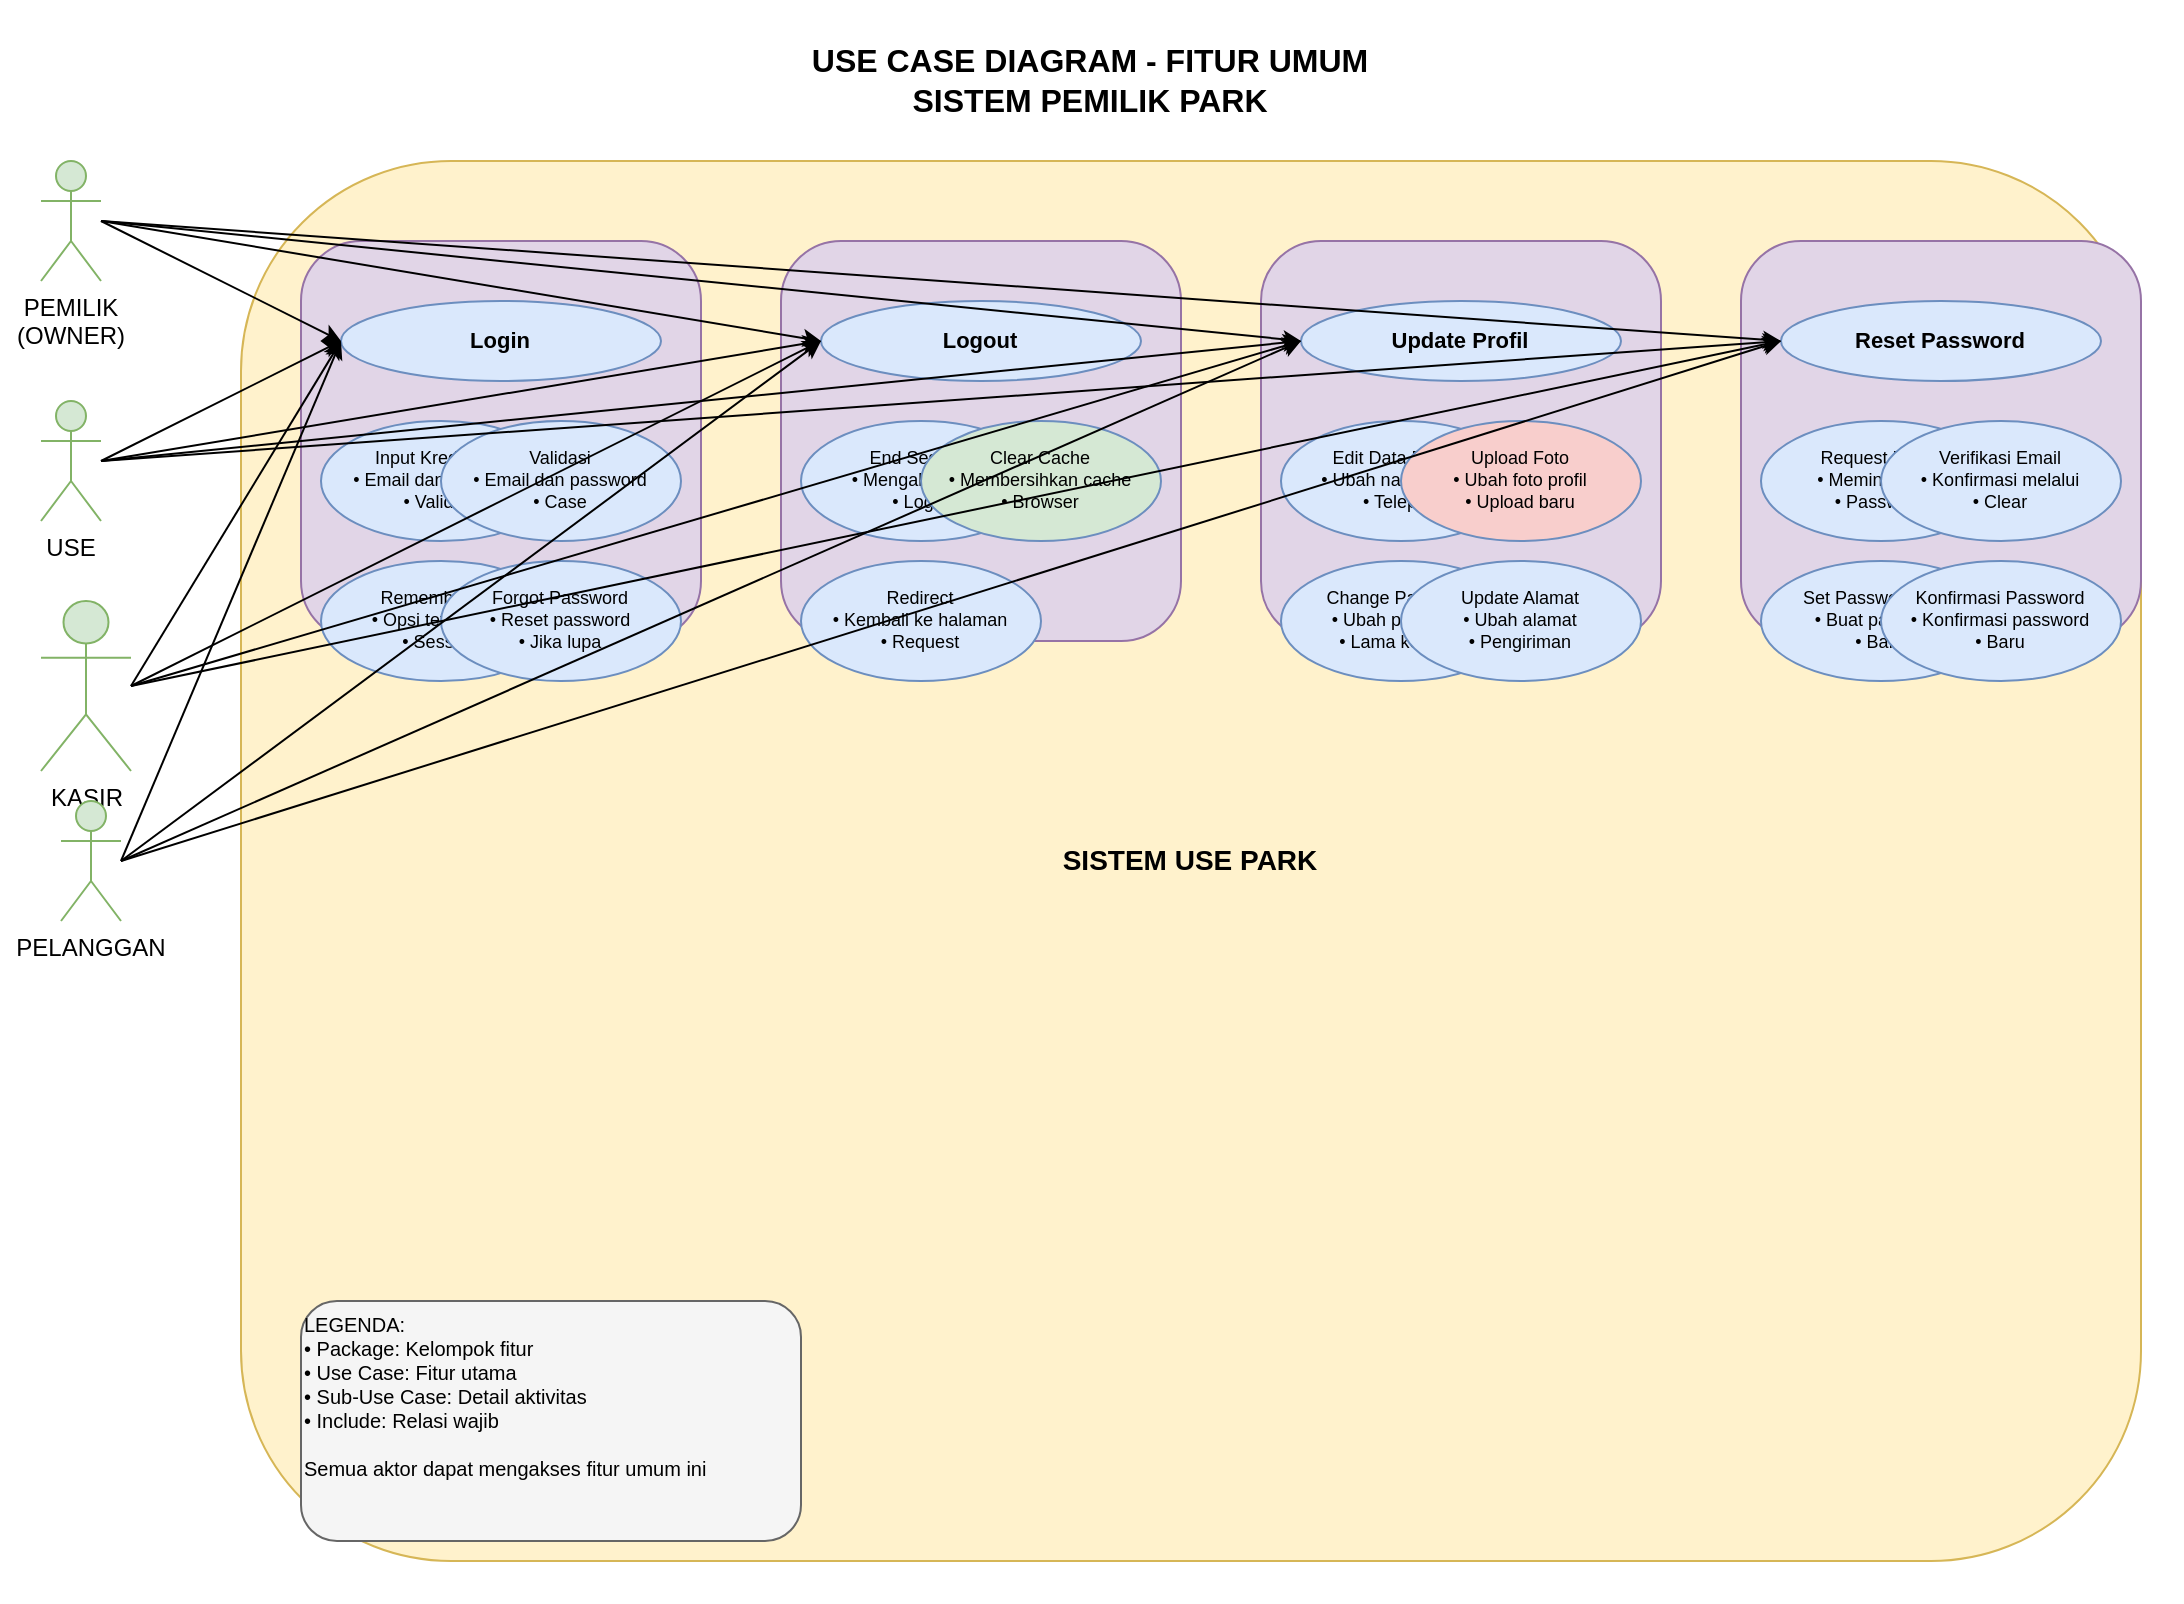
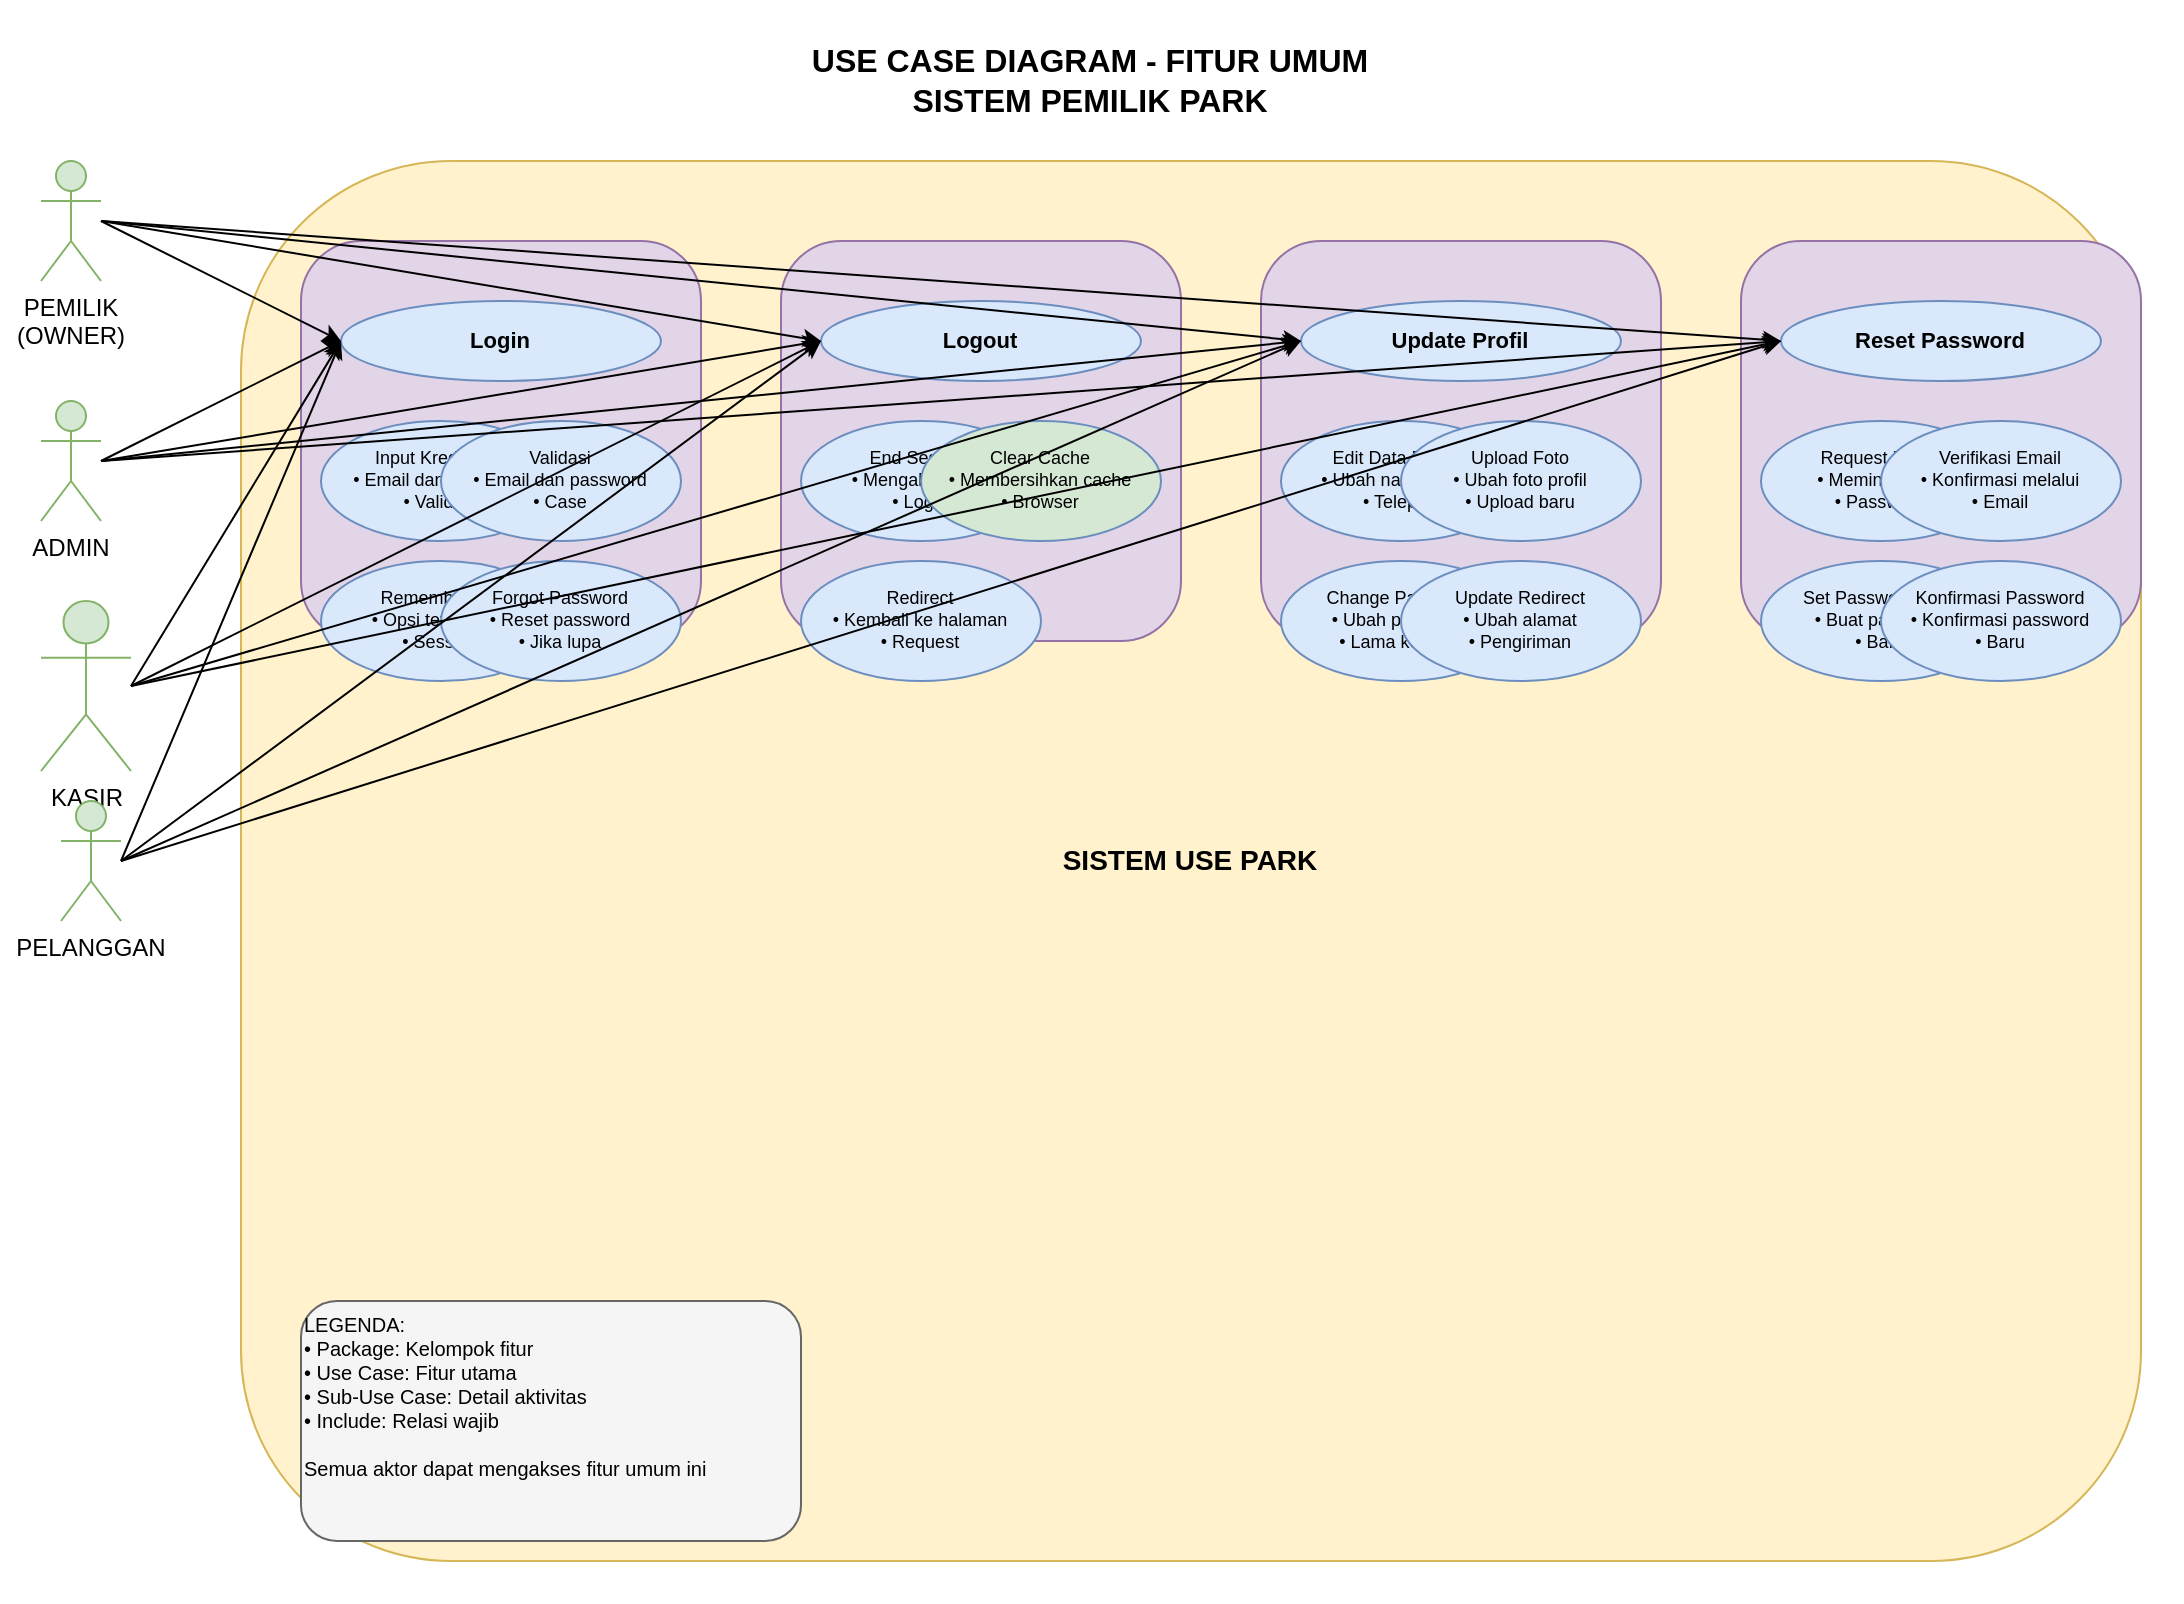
- <mxCell id="22" value="Upload Foto&#10;• Ubah foto profil&#10;• Upload baru" style="ellipse;whiteSpace=wrap;html=1;fillColor=#f8cecc;strokeColor=#6c8ebf;fontSize=9;" vertex="1" parent="1"><mxGeometry x="700" y="210" width="120" height="60" as="geometry" /></mxCell>
+ <mxCell id="22" value="Upload Foto&#10;• Ubah foto profil&#10;• Upload baru" style="ellipse;whiteSpace=wrap;html=1;fillColor=#dae8fc;strokeColor=#6c8ebf;fontSize=9;" vertex="1" parent="1"><mxGeometry x="700" y="210" width="120" height="60" as="geometry" /></mxCell>
- <mxCell id="28" value="Verifikasi Email&#10;• Konfirmasi melalui&#10;• Clear" style="ellipse;whiteSpace=wrap;html=1;fillColor=#dae8fc;strokeColor=#6c8ebf;fontSize=9;" vertex="1" parent="1"><mxGeometry x="940" y="210" width="120" height="60" as="geometry" /></mxCell>
+ <mxCell id="28" value="Verifikasi Email&#10;• Konfirmasi melalui&#10;• Email" style="ellipse;whiteSpace=wrap;html=1;fillColor=#dae8fc;strokeColor=#6c8ebf;fontSize=9;" vertex="1" parent="1"><mxGeometry x="940" y="210" width="120" height="60" as="geometry" /></mxCell>
- <mxCell id="4" value="USE" style="shape=umlActor;verticalLabelPosition=bottom;verticalAlign=top;html=1;outlineConnect=0;fillColor=#d5e8d4;strokeColor=#82b366;" vertex="1" parent="1"><mxGeometry x="20" y="200" width="30" height="60" as="geometry" /></mxCell>
+ <mxCell id="4" value="ADMIN" style="shape=umlActor;verticalLabelPosition=bottom;verticalAlign=top;html=1;outlineConnect=0;fillColor=#d5e8d4;strokeColor=#82b366;" vertex="1" parent="1"><mxGeometry x="20" y="200" width="30" height="60" as="geometry" /></mxCell>
- <mxCell id="24" value="Update Alamat&#10;• Ubah alamat&#10;• Pengiriman" style="ellipse;whiteSpace=wrap;html=1;fillColor=#dae8fc;strokeColor=#6c8ebf;fontSize=9;" vertex="1" parent="1"><mxGeometry x="700" y="280" width="120" height="60" as="geometry" /></mxCell>
+ <mxCell id="24" value="Update Redirect&#10;• Ubah alamat&#10;• Pengiriman" style="ellipse;whiteSpace=wrap;html=1;fillColor=#dae8fc;strokeColor=#6c8ebf;fontSize=9;" vertex="1" parent="1"><mxGeometry x="700" y="280" width="120" height="60" as="geometry" /></mxCell>
